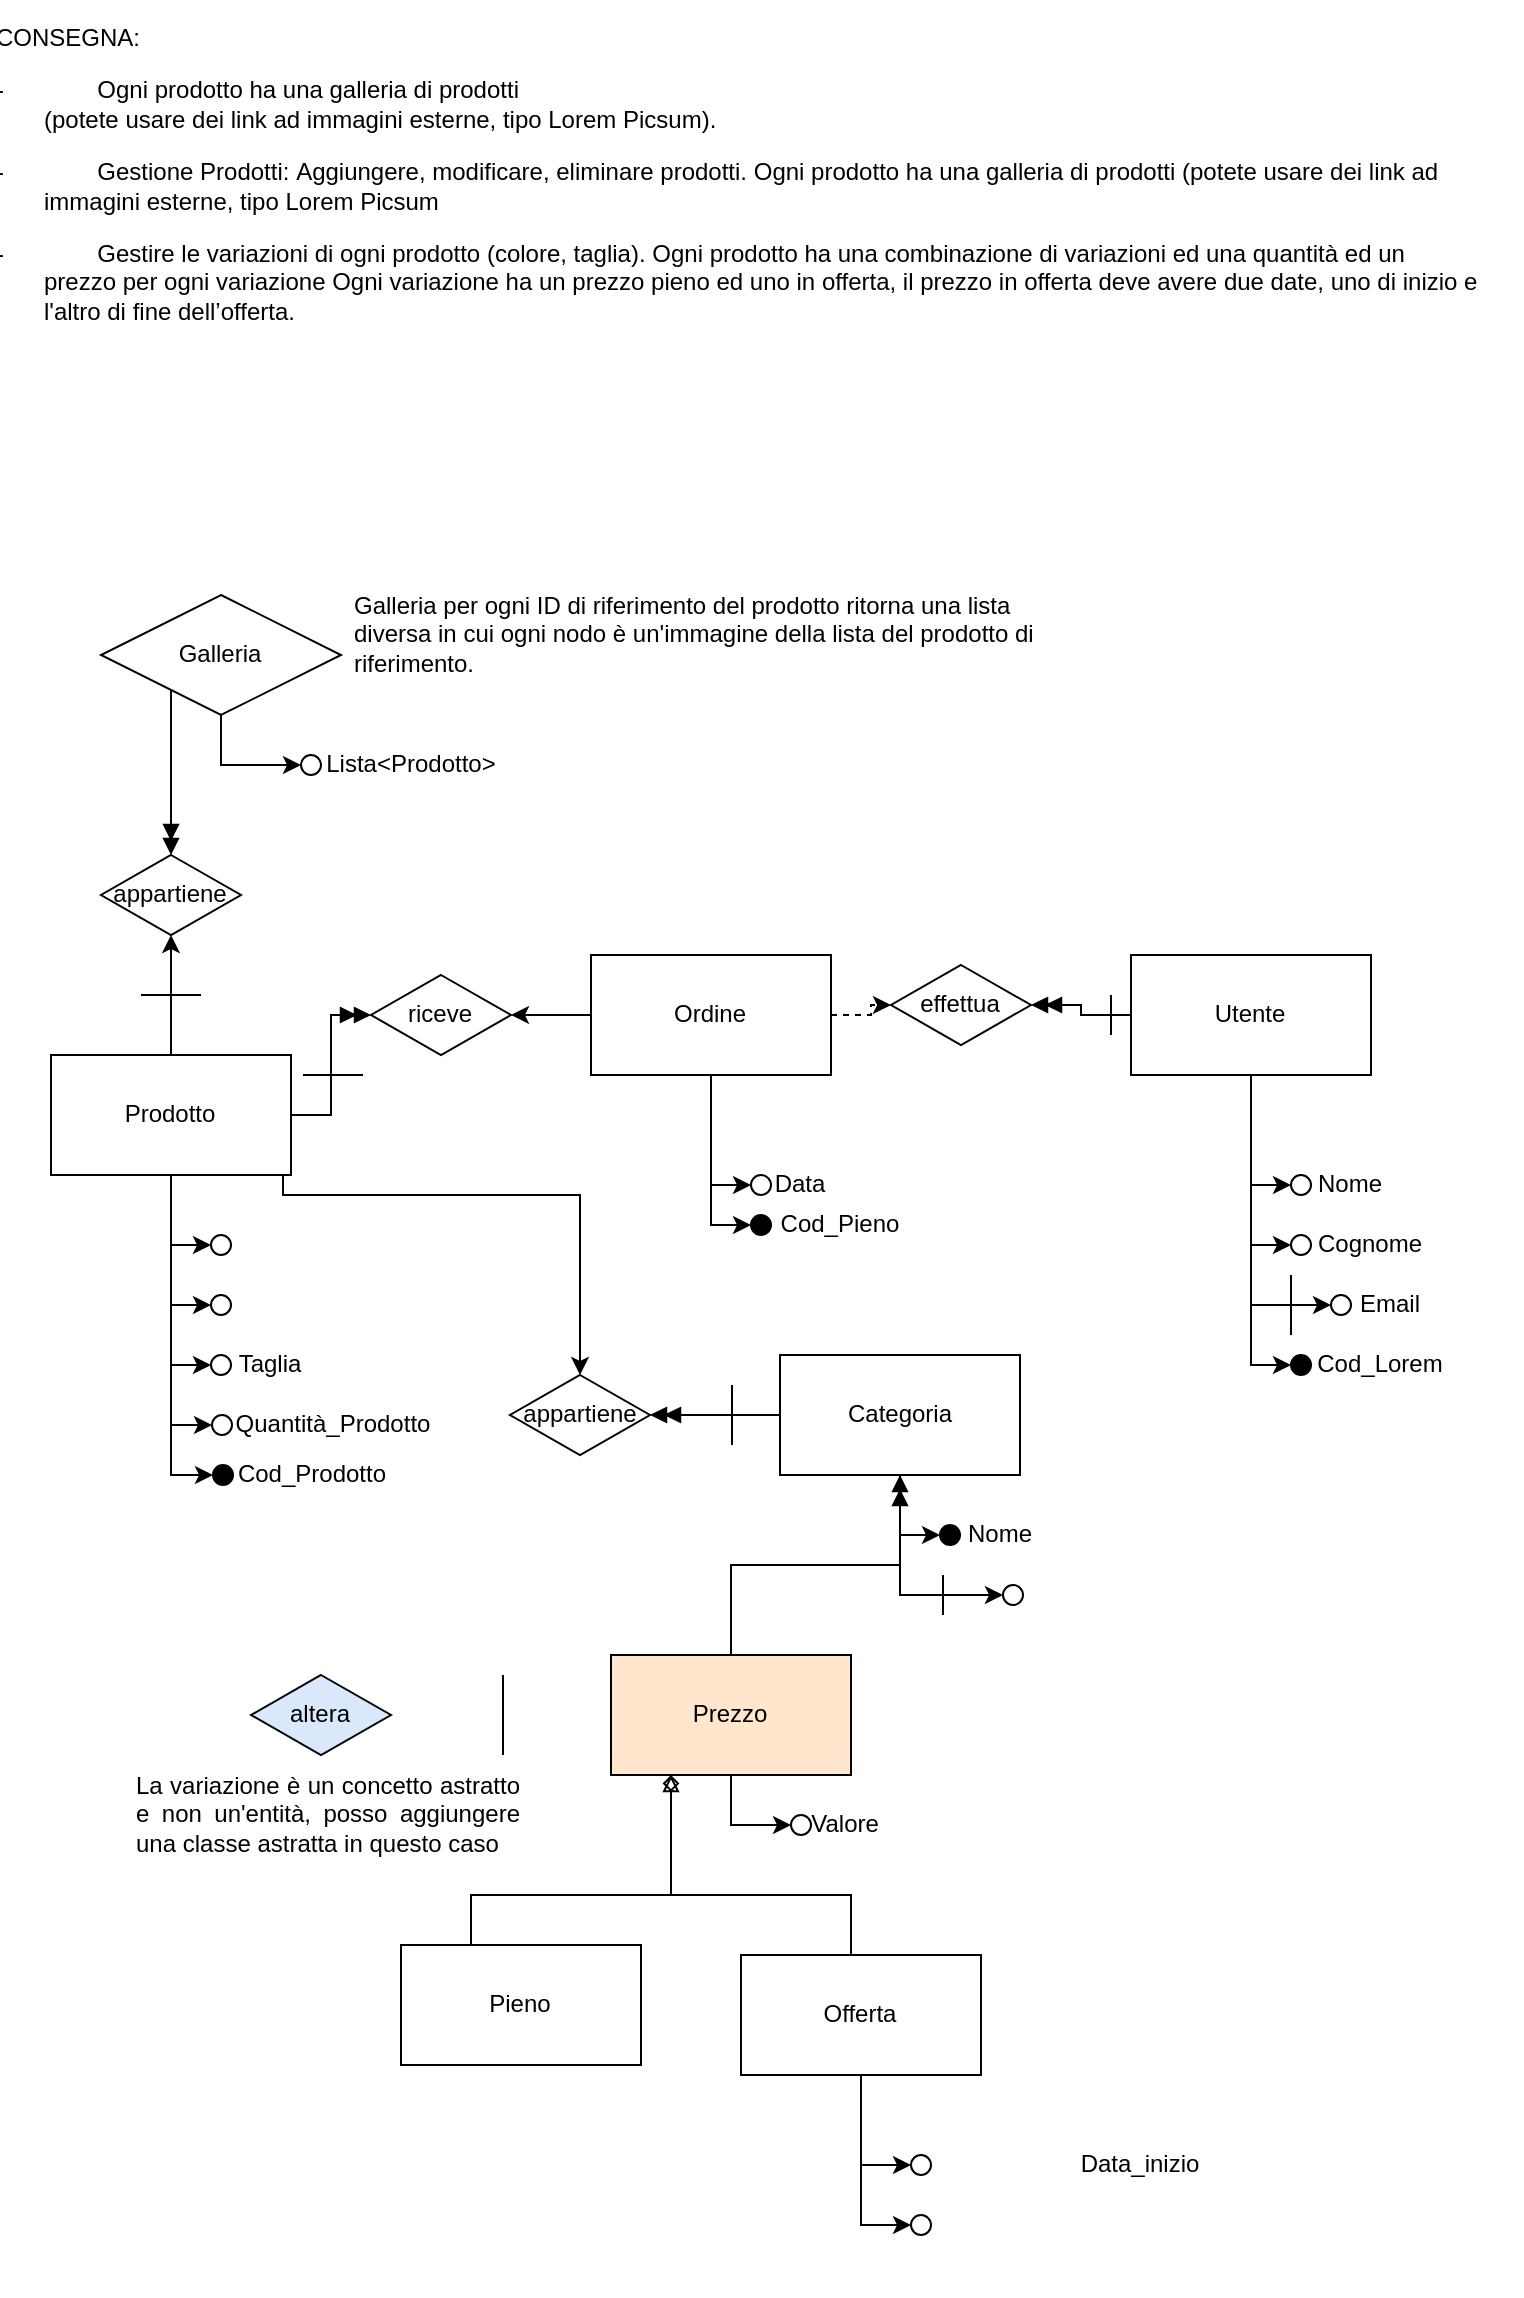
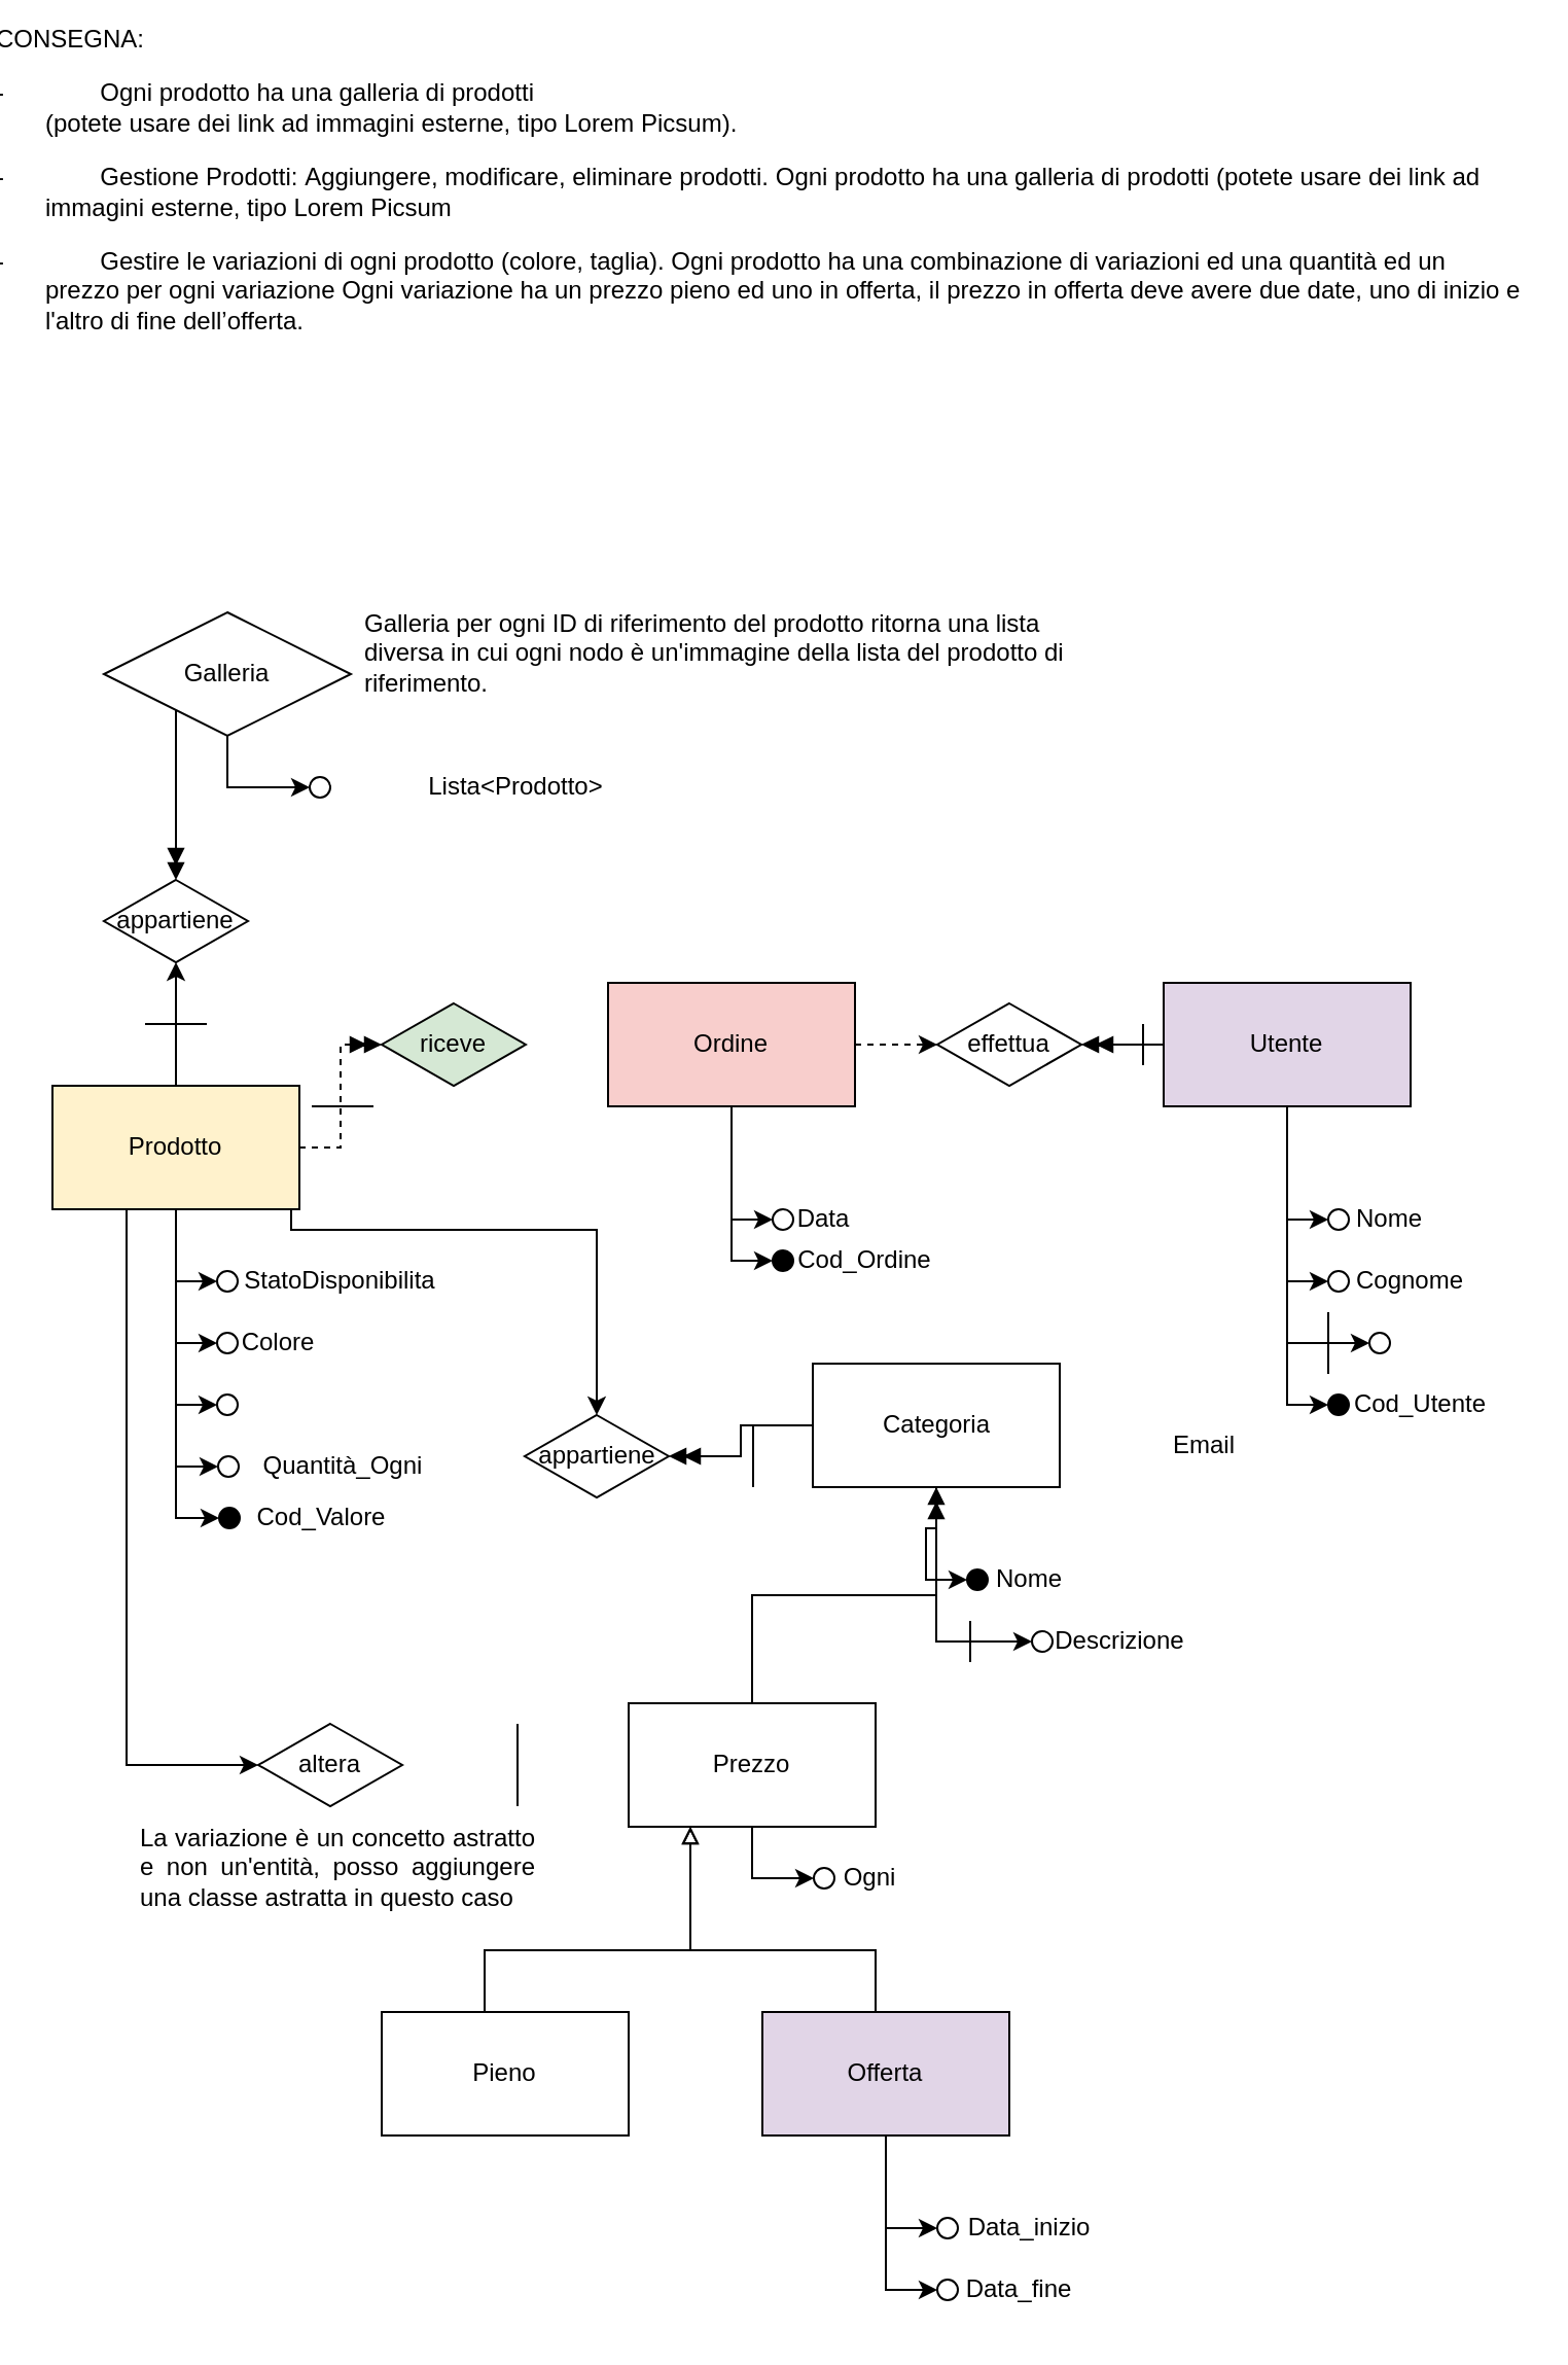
- <mxCell id="82" value="Lista&amp;lt;Prodotto&amp;gt;" style="text;html=1;align=center;verticalAlign=middle;whiteSpace=wrap;rounded=0;" parent="1" vertex="1"><mxGeometry x="160" y="360" width="91" height="30" as="geometry" /></mxCell>
+ <mxCell id="82" value="Lista&amp;lt;Prodotto&amp;gt;" style="text;html=1;align=center;verticalAlign=middle;whiteSpace=wrap;rounded=0;" parent="1" vertex="1"><mxGeometry x="205" y="360" width="91" height="30" as="geometry" /></mxCell>
- <mxCell id="27" value="effettua" style="rhombus;whiteSpace=wrap;html=1;" parent="1" vertex="1"><mxGeometry x="445" y="475" width="70" height="40" as="geometry" /></mxCell>
+ <mxCell id="27" value="effettua" style="rhombus;whiteSpace=wrap;html=1;" parent="1" vertex="1"><mxGeometry x="455" y="480" width="70" height="40" as="geometry" /></mxCell>
- <mxCell id="18" value="riceve" style="rhombus;whiteSpace=wrap;html=1;" parent="1" vertex="1"><mxGeometry x="185" y="480" width="70" height="40" as="geometry" /></mxCell>
+ <mxCell id="18" value="riceve" style="rhombus;whiteSpace=wrap;html=1;fillColor=#d5e8d4;" parent="1" vertex="1"><mxGeometry x="185" y="480" width="70" height="40" as="geometry" /></mxCell>
- <mxCell id="13" style="edgeStyle=orthogonalEdgeStyle;rounded=0;orthogonalLoop=1;jettySize=auto;html=1;entryX=1;entryY=0.5;entryDx=0;entryDy=0;endArrow=classic;endFill=1;" parent="1" source="16" target="18" edge="1"><mxGeometry relative="1" as="geometry" /></mxCell>
- <mxCell id="16" value="Ordine" style="rounded=0;whiteSpace=wrap;html=1;" parent="1" vertex="1"><mxGeometry x="295" y="470" width="120" height="60" as="geometry" /></mxCell>
+ <mxCell id="16" value="Ordine" style="rounded=0;whiteSpace=wrap;html=1;fillColor=#f8cecc;" parent="1" vertex="1"><mxGeometry x="295" y="470" width="120" height="60" as="geometry" /></mxCell>
- <mxCell id="24" value="Utente" style="rounded=0;whiteSpace=wrap;html=1;" parent="1" vertex="1"><mxGeometry x="565" y="470" width="120" height="60" as="geometry" /></mxCell>
+ <mxCell id="24" value="Utente" style="rounded=0;whiteSpace=wrap;html=1;fillColor=#e1d5e7;" parent="1" vertex="1"><mxGeometry x="565" y="470" width="120" height="60" as="geometry" /></mxCell>
- <mxCell id="2" style="edgeStyle=orthogonalEdgeStyle;rounded=0;orthogonalLoop=1;jettySize=auto;html=1;endArrow=doubleBlock;endFill=1;" parent="1" source="11" target="18" edge="1"><mxGeometry relative="1" as="geometry"><mxPoint x="195" y="500" as="targetPoint" /></mxGeometry></mxCell>
+ <mxCell id="2" style="edgeStyle=orthogonalEdgeStyle;rounded=0;orthogonalLoop=1;jettySize=auto;html=1;endArrow=doubleBlock;endFill=1;dashed=1;" parent="1" source="11" target="18" edge="1"><mxGeometry relative="1" as="geometry"><mxPoint x="195" y="500" as="targetPoint" /></mxGeometry></mxCell>
- <mxCell id="11" value="Prodotto" style="rounded=0;whiteSpace=wrap;html=1;" parent="1" vertex="1"><mxGeometry x="25" y="520" width="120" height="60" as="geometry" /></mxCell>
+ <mxCell id="11" value="Prodotto" style="rounded=0;whiteSpace=wrap;html=1;fillColor=#fff2cc;" parent="1" vertex="1"><mxGeometry x="25" y="520" width="120" height="60" as="geometry" /></mxCell>
- <mxCell id="74" value="Cod_Pieno" style="text;html=1;align=center;verticalAlign=middle;whiteSpace=wrap;rounded=0;" parent="1" vertex="1"><mxGeometry x="387" y="590" width="66" height="30" as="geometry" /></mxCell>
+ <mxCell id="74" value="Cod_Ordine" style="text;html=1;align=center;verticalAlign=middle;whiteSpace=wrap;rounded=0;" parent="1" vertex="1"><mxGeometry x="387" y="590" width="66" height="30" as="geometry" /></mxCell>
+ <mxCell id="38" value="StatoDisponibilita" style="text;html=1;align=center;verticalAlign=middle;whiteSpace=wrap;rounded=0;" parent="1" vertex="1"><mxGeometry x="115" y="600" width="100" height="30" as="geometry" /></mxCell>
+ <mxCell id="43" value="Colore" style="text;html=1;align=center;verticalAlign=middle;whiteSpace=wrap;rounded=0;" parent="1" vertex="1"><mxGeometry x="115" y="630" width="40" height="30" as="geometry" /></mxCell>
- <mxCell id="40" value="Email" style="text;html=1;align=center;verticalAlign=middle;whiteSpace=wrap;rounded=0;" parent="1" vertex="1"><mxGeometry x="675" y="630" width="40" height="30" as="geometry" /></mxCell>
+ <mxCell id="40" value="Email" style="text;html=1;align=center;verticalAlign=middle;whiteSpace=wrap;rounded=0;" parent="1" vertex="1"><mxGeometry x="565" y="680" width="40" height="30" as="geometry" /></mxCell>
- <mxCell id="45" value="Taglia" style="text;html=1;align=center;verticalAlign=middle;whiteSpace=wrap;rounded=0;" parent="1" vertex="1"><mxGeometry x="115" y="660" width="40" height="30" as="geometry" /></mxCell>
- <mxCell id="33" value="Cod_Lorem" style="text;html=1;align=center;verticalAlign=middle;whiteSpace=wrap;rounded=0;" parent="1" vertex="1"><mxGeometry x="655" y="660" width="70" height="30" as="geometry" /></mxCell>
+ <mxCell id="33" value="Cod_Utente" style="text;html=1;align=center;verticalAlign=middle;whiteSpace=wrap;rounded=0;" parent="1" vertex="1"><mxGeometry x="655" y="660" width="70" height="30" as="geometry" /></mxCell>
- <mxCell id="67" value="Categoria" style="rounded=0;whiteSpace=wrap;html=1;" parent="1" vertex="1"><mxGeometry x="389.5" y="670" width="120" height="60" as="geometry" /></mxCell>
+ <mxCell id="67" value="Categoria" style="rounded=0;whiteSpace=wrap;html=1;" parent="1" vertex="1"><mxGeometry x="394.5" y="655" width="120" height="60" as="geometry" /></mxCell>
- <mxCell id="87" value="Quantità_Prodotto" style="text;html=1;align=center;verticalAlign=middle;whiteSpace=wrap;rounded=0;" vertex="1" parent="1"><mxGeometry x="117.5" y="690" width="97" height="30" as="geometry" /></mxCell>
+ <mxCell id="87" value="Quantità_Ogni" style="text;html=1;align=center;verticalAlign=middle;whiteSpace=wrap;rounded=0;" vertex="1" parent="1"><mxGeometry x="117.5" y="690" width="97" height="30" as="geometry" /></mxCell>
- <mxCell id="35" value="Cod_Prodotto" style="text;html=1;align=center;verticalAlign=middle;whiteSpace=wrap;rounded=0;" parent="1" vertex="1"><mxGeometry x="116" y="715" width="80" height="30" as="geometry" /></mxCell>
+ <mxCell id="35" value="Cod_Valore" style="text;html=1;align=center;verticalAlign=middle;whiteSpace=wrap;rounded=0;" parent="1" vertex="1"><mxGeometry x="116" y="715" width="80" height="30" as="geometry" /></mxCell>
+ <mxCell id="7" style="edgeStyle=orthogonalEdgeStyle;rounded=0;orthogonalLoop=1;jettySize=auto;html=1;entryX=0;entryY=0.5;entryDx=0;entryDy=0;" parent="1" source="11" target="46" edge="1"><mxGeometry relative="1" as="geometry"><mxPoint x="105" y="820" as="targetPoint" /><Array as="points"><mxPoint x="61" y="850" /></Array></mxGeometry></mxCell>
+ <mxCell id="72" value="Descrizione" style="text;html=1;align=center;verticalAlign=middle;whiteSpace=wrap;rounded=0;" parent="1" vertex="1"><mxGeometry x="511" y="775" width="66" height="30" as="geometry" /></mxCell>
- <mxCell id="46" value="altera" style="rhombus;whiteSpace=wrap;html=1;fillColor=#dae8fc;" parent="1" vertex="1"><mxGeometry x="125" y="830" width="70" height="40" as="geometry" /></mxCell>
+ <mxCell id="46" value="altera" style="rhombus;whiteSpace=wrap;html=1;" parent="1" vertex="1"><mxGeometry x="125" y="830" width="70" height="40" as="geometry" /></mxCell>
- <mxCell id="49" value="Prezzo" style="rounded=0;whiteSpace=wrap;html=1;fillColor=#ffe6cc;" parent="1" vertex="1"><mxGeometry x="305" y="820" width="120" height="60" as="geometry" /></mxCell>
+ <mxCell id="49" value="Prezzo" style="rounded=0;whiteSpace=wrap;html=1;" parent="1" vertex="1"><mxGeometry x="305" y="820" width="120" height="60" as="geometry" /></mxCell>
- <mxCell id="52" style="edgeStyle=orthogonalEdgeStyle;rounded=0;orthogonalLoop=1;jettySize=auto;html=1;entryX=0.25;entryY=1;entryDx=0;entryDy=0;endArrow=diamond;endFill=0;" parent="1" source="55" target="49" edge="1"><mxGeometry relative="1" as="geometry"><Array as="points"><mxPoint x="425" y="940" /><mxPoint x="335" y="940" /></Array></mxGeometry></mxCell>
+ <mxCell id="52" style="edgeStyle=orthogonalEdgeStyle;rounded=0;orthogonalLoop=1;jettySize=auto;html=1;entryX=0.25;entryY=1;entryDx=0;entryDy=0;endArrow=block;endFill=0;" parent="1" source="55" target="49" edge="1"><mxGeometry relative="1" as="geometry"><Array as="points"><mxPoint x="425" y="940" /><mxPoint x="335" y="940" /></Array></mxGeometry></mxCell>
- <mxCell id="62" value="Valore" style="text;html=1;align=center;verticalAlign=middle;whiteSpace=wrap;rounded=0;" parent="1" vertex="1"><mxGeometry x="405" y="890" width="35" height="30" as="geometry" /></mxCell>
+ <mxCell id="62" value="Ogni" style="text;html=1;align=center;verticalAlign=middle;whiteSpace=wrap;rounded=0;" parent="1" vertex="1"><mxGeometry x="405" y="890" width="35" height="30" as="geometry" /></mxCell>
- <mxCell id="51" value="Pieno" style="rounded=0;whiteSpace=wrap;html=1;" parent="1" vertex="1"><mxGeometry x="200" y="965" width="120" height="60" as="geometry" /></mxCell>
+ <mxCell id="51" value="Pieno" style="rounded=0;whiteSpace=wrap;html=1;" parent="1" vertex="1"><mxGeometry x="185" y="970" width="120" height="60" as="geometry" /></mxCell>
- <mxCell id="55" value="Offerta" style="rounded=0;whiteSpace=wrap;html=1;" parent="1" vertex="1"><mxGeometry x="370" y="970" width="120" height="60" as="geometry" /></mxCell>
+ <mxCell id="55" value="Offerta" style="rounded=0;whiteSpace=wrap;html=1;fillColor=#e1d5e7;" parent="1" vertex="1"><mxGeometry x="370" y="970" width="120" height="60" as="geometry" /></mxCell>
- <mxCell id="57" value="Data_inizio" style="text;html=1;align=center;verticalAlign=middle;whiteSpace=wrap;rounded=0;" parent="1" vertex="1"><mxGeometry x="539.5" y="1060" width="60" height="30" as="geometry" /></mxCell>
+ <mxCell id="57" value="Data_inizio" style="text;html=1;align=center;verticalAlign=middle;whiteSpace=wrap;rounded=0;" parent="1" vertex="1"><mxGeometry x="469.5" y="1060" width="60" height="30" as="geometry" /></mxCell>
+ <mxCell id="59" value="Data_fine" style="text;html=1;align=center;verticalAlign=middle;whiteSpace=wrap;rounded=0;" parent="1" vertex="1"><mxGeometry x="465" y="1090" width="60" height="30" as="geometry" /></mxCell>
